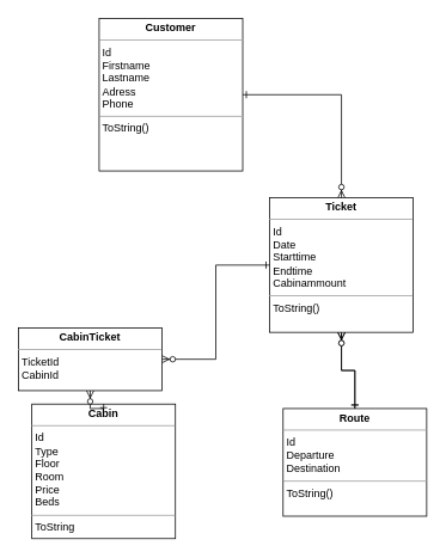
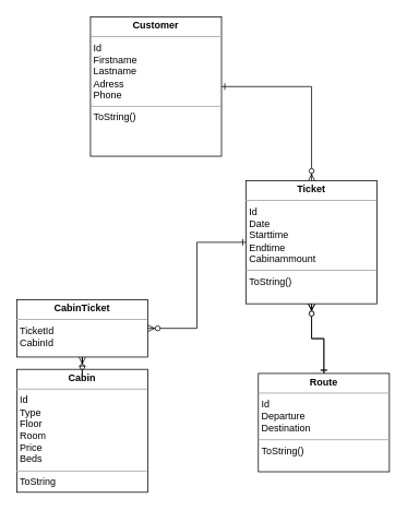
- <mxCell id="6" value="&lt;p style=&quot;margin: 0px ; margin-top: 4px ; text-align: center&quot;&gt;&lt;b&gt;Cabin&lt;/b&gt;&lt;/p&gt;&lt;hr size=&quot;1&quot;&gt;&lt;p style=&quot;margin: 0px ; margin-left: 4px&quot;&gt;Id&lt;/p&gt;&lt;p style=&quot;margin: 0px ; margin-left: 4px&quot;&gt;Type&lt;/p&gt;&lt;p style=&quot;margin: 0px ; margin-left: 4px&quot;&gt;Floor&lt;/p&gt;&lt;p style=&quot;margin: 0px ; margin-left: 4px&quot;&gt;Room&lt;/p&gt;&lt;p style=&quot;margin: 0px ; margin-left: 4px&quot;&gt;Price&lt;/p&gt;&lt;p style=&quot;margin: 0px ; margin-left: 4px&quot;&gt;Beds&lt;/p&gt;&lt;hr size=&quot;1&quot;&gt;&lt;p style=&quot;margin: 0px ; margin-left: 4px&quot;&gt;ToString&lt;/p&gt;" style="verticalAlign=top;align=left;overflow=fill;fontSize=12;fontFamily=Helvetica;html=1;" vertex="1" parent="1"><mxGeometry x="35" y="450" width="160" height="150" as="geometry" /></mxCell>
+ <mxCell id="6" value="&lt;p style=&quot;margin: 0px ; margin-top: 4px ; text-align: center&quot;&gt;&lt;b&gt;Cabin&lt;/b&gt;&lt;/p&gt;&lt;hr size=&quot;1&quot;&gt;&lt;p style=&quot;margin: 0px ; margin-left: 4px&quot;&gt;Id&lt;/p&gt;&lt;p style=&quot;margin: 0px ; margin-left: 4px&quot;&gt;Type&lt;/p&gt;&lt;p style=&quot;margin: 0px ; margin-left: 4px&quot;&gt;Floor&lt;/p&gt;&lt;p style=&quot;margin: 0px ; margin-left: 4px&quot;&gt;Room&lt;/p&gt;&lt;p style=&quot;margin: 0px ; margin-left: 4px&quot;&gt;Price&lt;/p&gt;&lt;p style=&quot;margin: 0px ; margin-left: 4px&quot;&gt;Beds&lt;/p&gt;&lt;hr size=&quot;1&quot;&gt;&lt;p style=&quot;margin: 0px ; margin-left: 4px&quot;&gt;ToString&lt;/p&gt;" style="verticalAlign=top;align=left;overflow=fill;fontSize=12;fontFamily=Helvetica;html=1;" vertex="1" parent="1"><mxGeometry x="20" y="450" width="160" height="150" as="geometry" /></mxCell>
